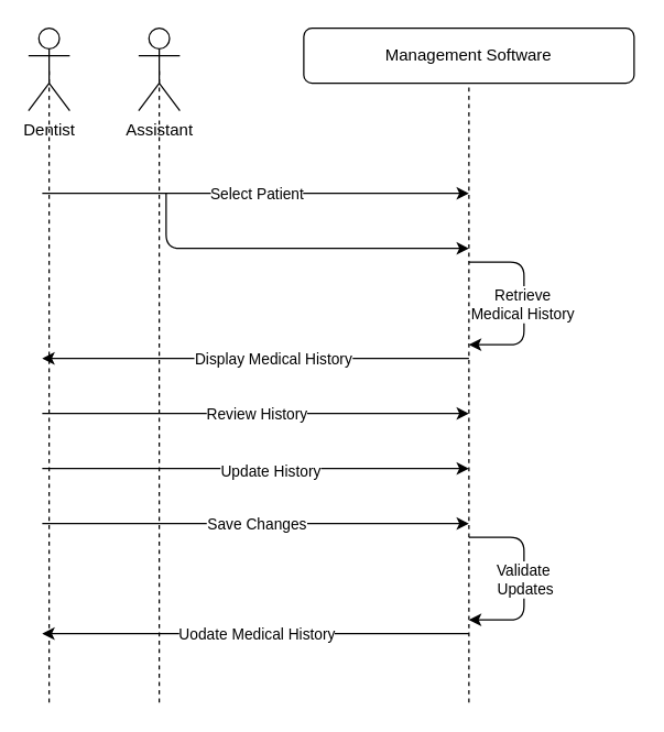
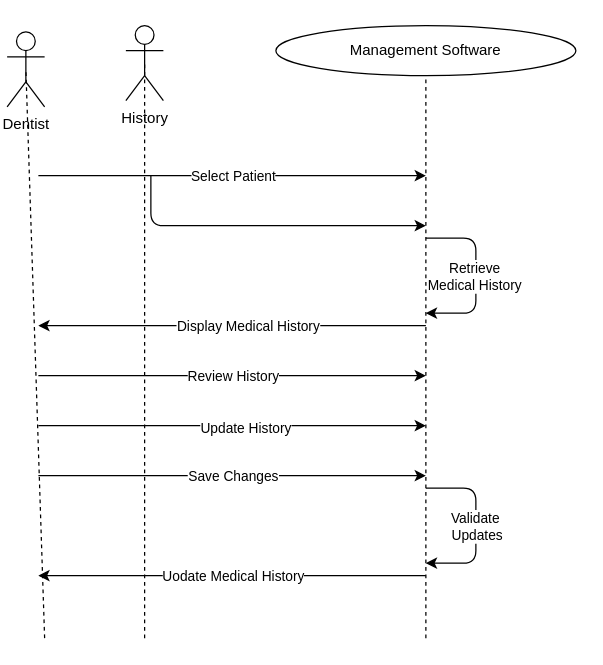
- <mxCell id="4" value="Management Software" style="rounded=1;whiteSpace=wrap;html=1;" vertex="1" parent="1"><mxGeometry x="220" y="20" width="240" height="40" as="geometry" /></mxCell>
+ <mxCell id="4" value="Management Software" style="ellipse;whiteSpace=wrap;html=1;" vertex="1" parent="1"><mxGeometry x="220" y="20" width="240" height="40" as="geometry" /></mxCell>
- <mxCell id="2" value="Dentist" style="shape=umlActor;verticalLabelPosition=bottom;verticalAlign=top;html=1;outlineConnect=0;" vertex="1" parent="1"><mxGeometry x="20" y="20" width="30" height="60" as="geometry" /></mxCell>
+ <mxCell id="2" value="Dentist" style="shape=umlActor;verticalLabelPosition=bottom;verticalAlign=top;html=1;outlineConnect=0;" vertex="1" parent="1"><mxGeometry x="5" y="25" width="30" height="60" as="geometry" /></mxCell>
- <mxCell id="3" value="Assistant" style="shape=umlActor;verticalLabelPosition=bottom;verticalAlign=top;html=1;outlineConnect=0;" vertex="1" parent="1"><mxGeometry x="100" y="20" width="30" height="60" as="geometry" /></mxCell>
+ <mxCell id="3" value="History" style="shape=umlActor;verticalLabelPosition=bottom;verticalAlign=top;html=1;outlineConnect=0;" vertex="1" parent="1"><mxGeometry x="100" y="20" width="30" height="60" as="geometry" /></mxCell>
